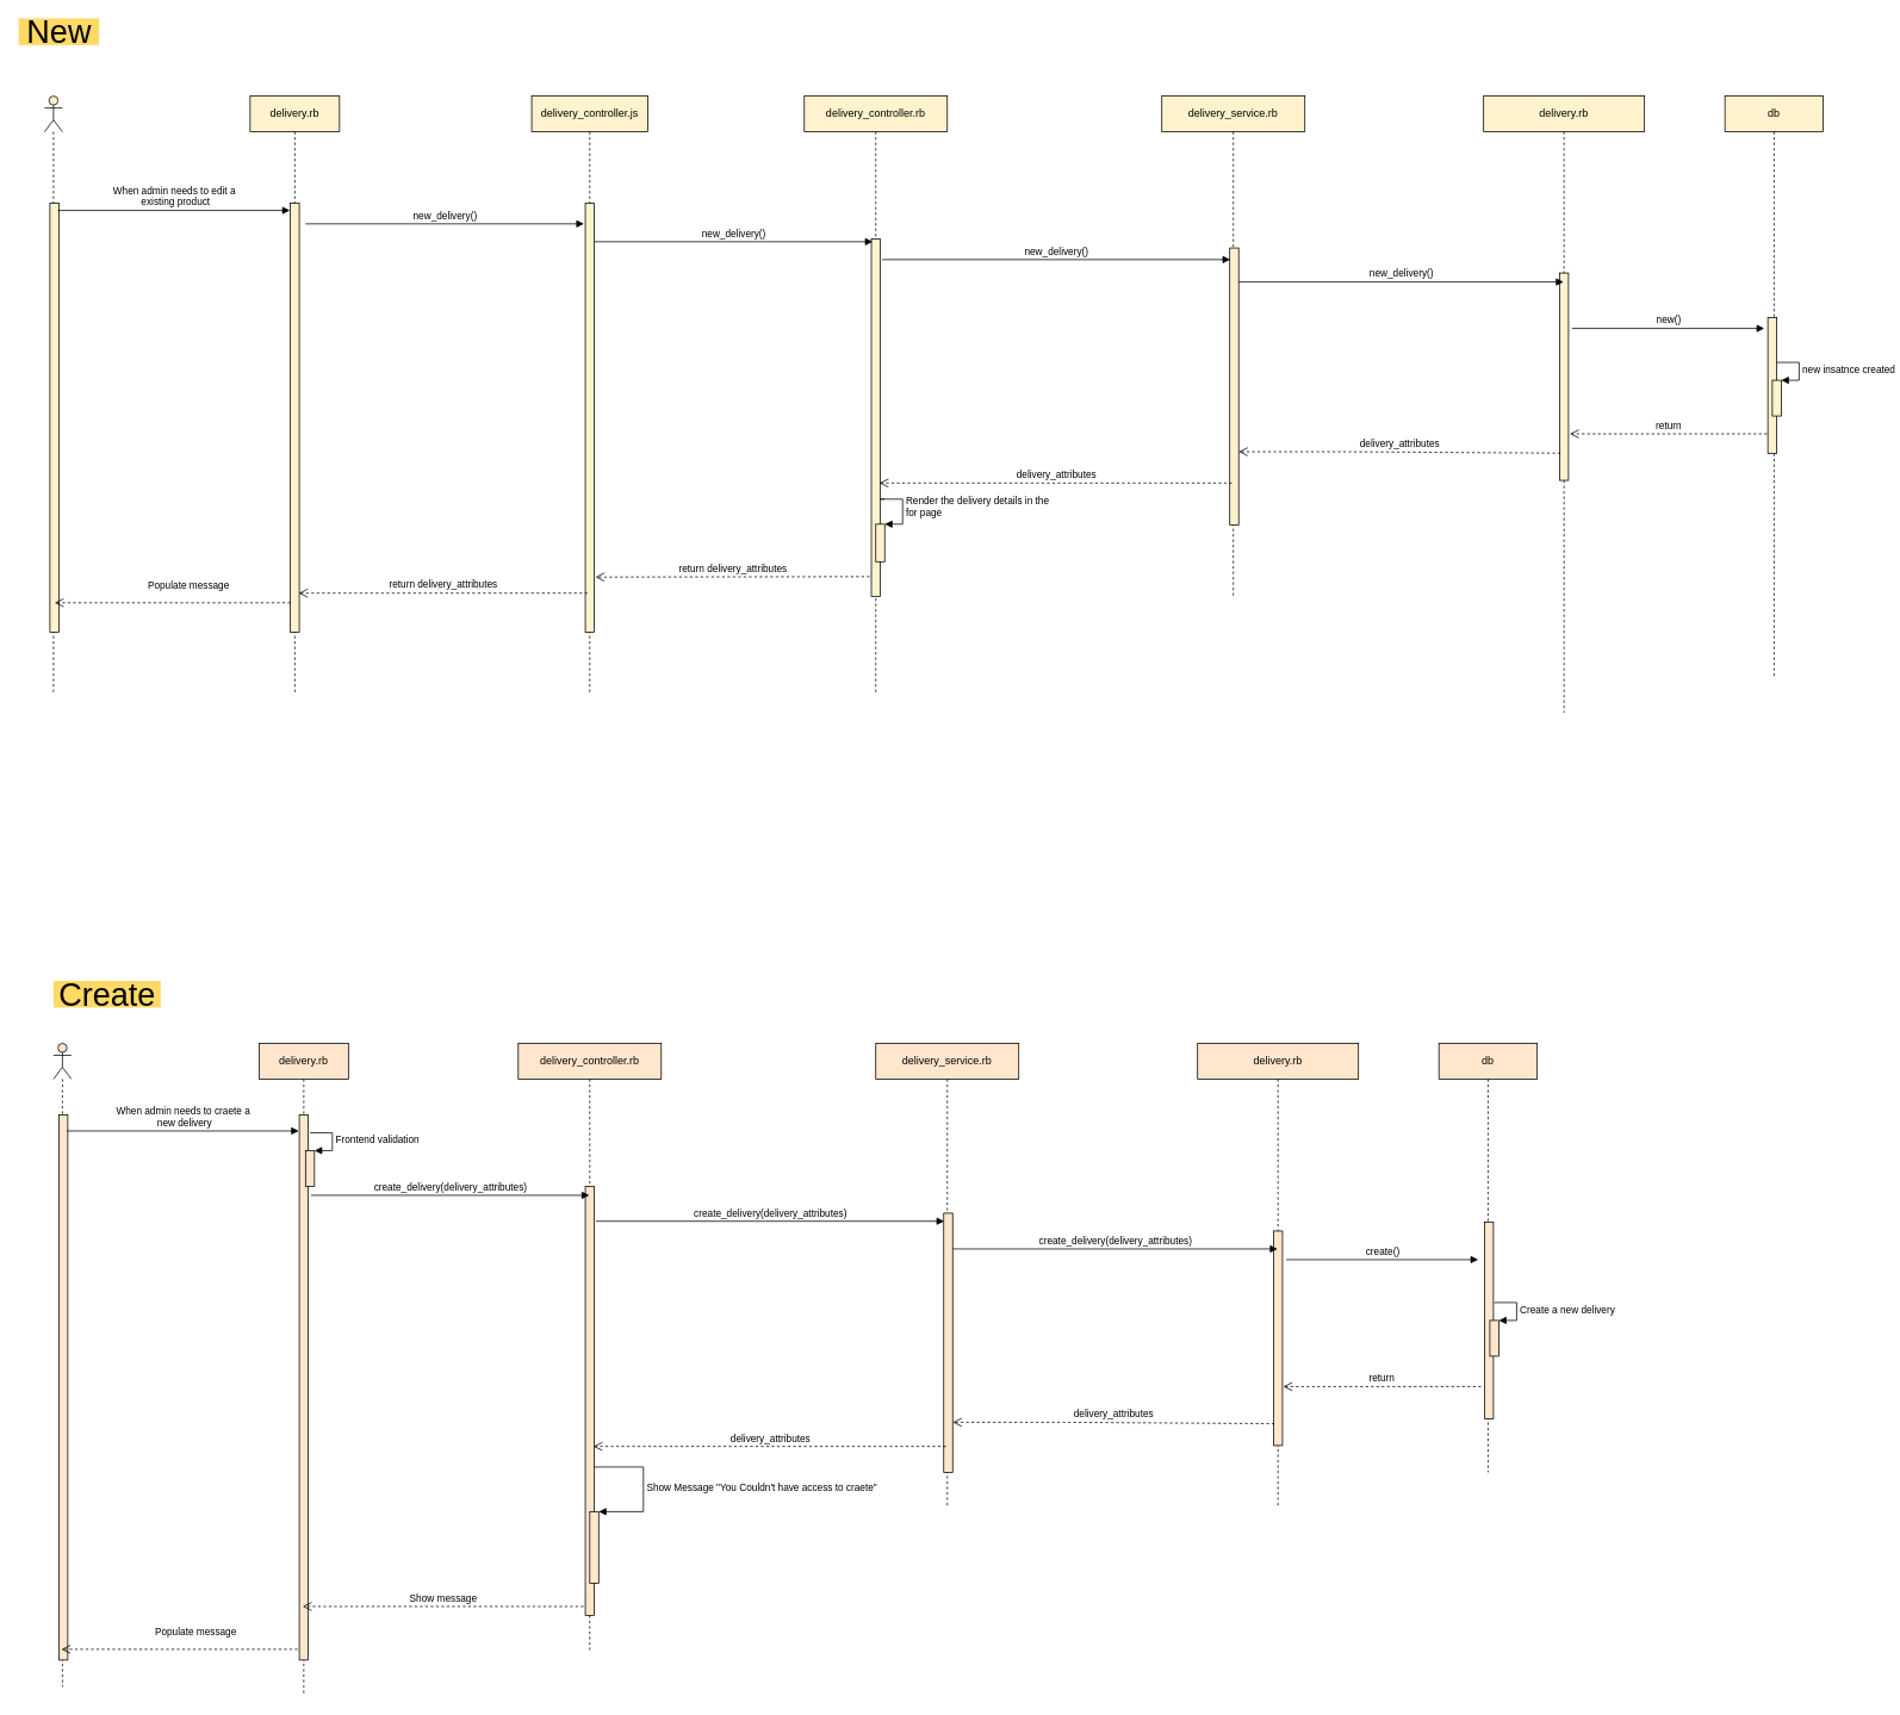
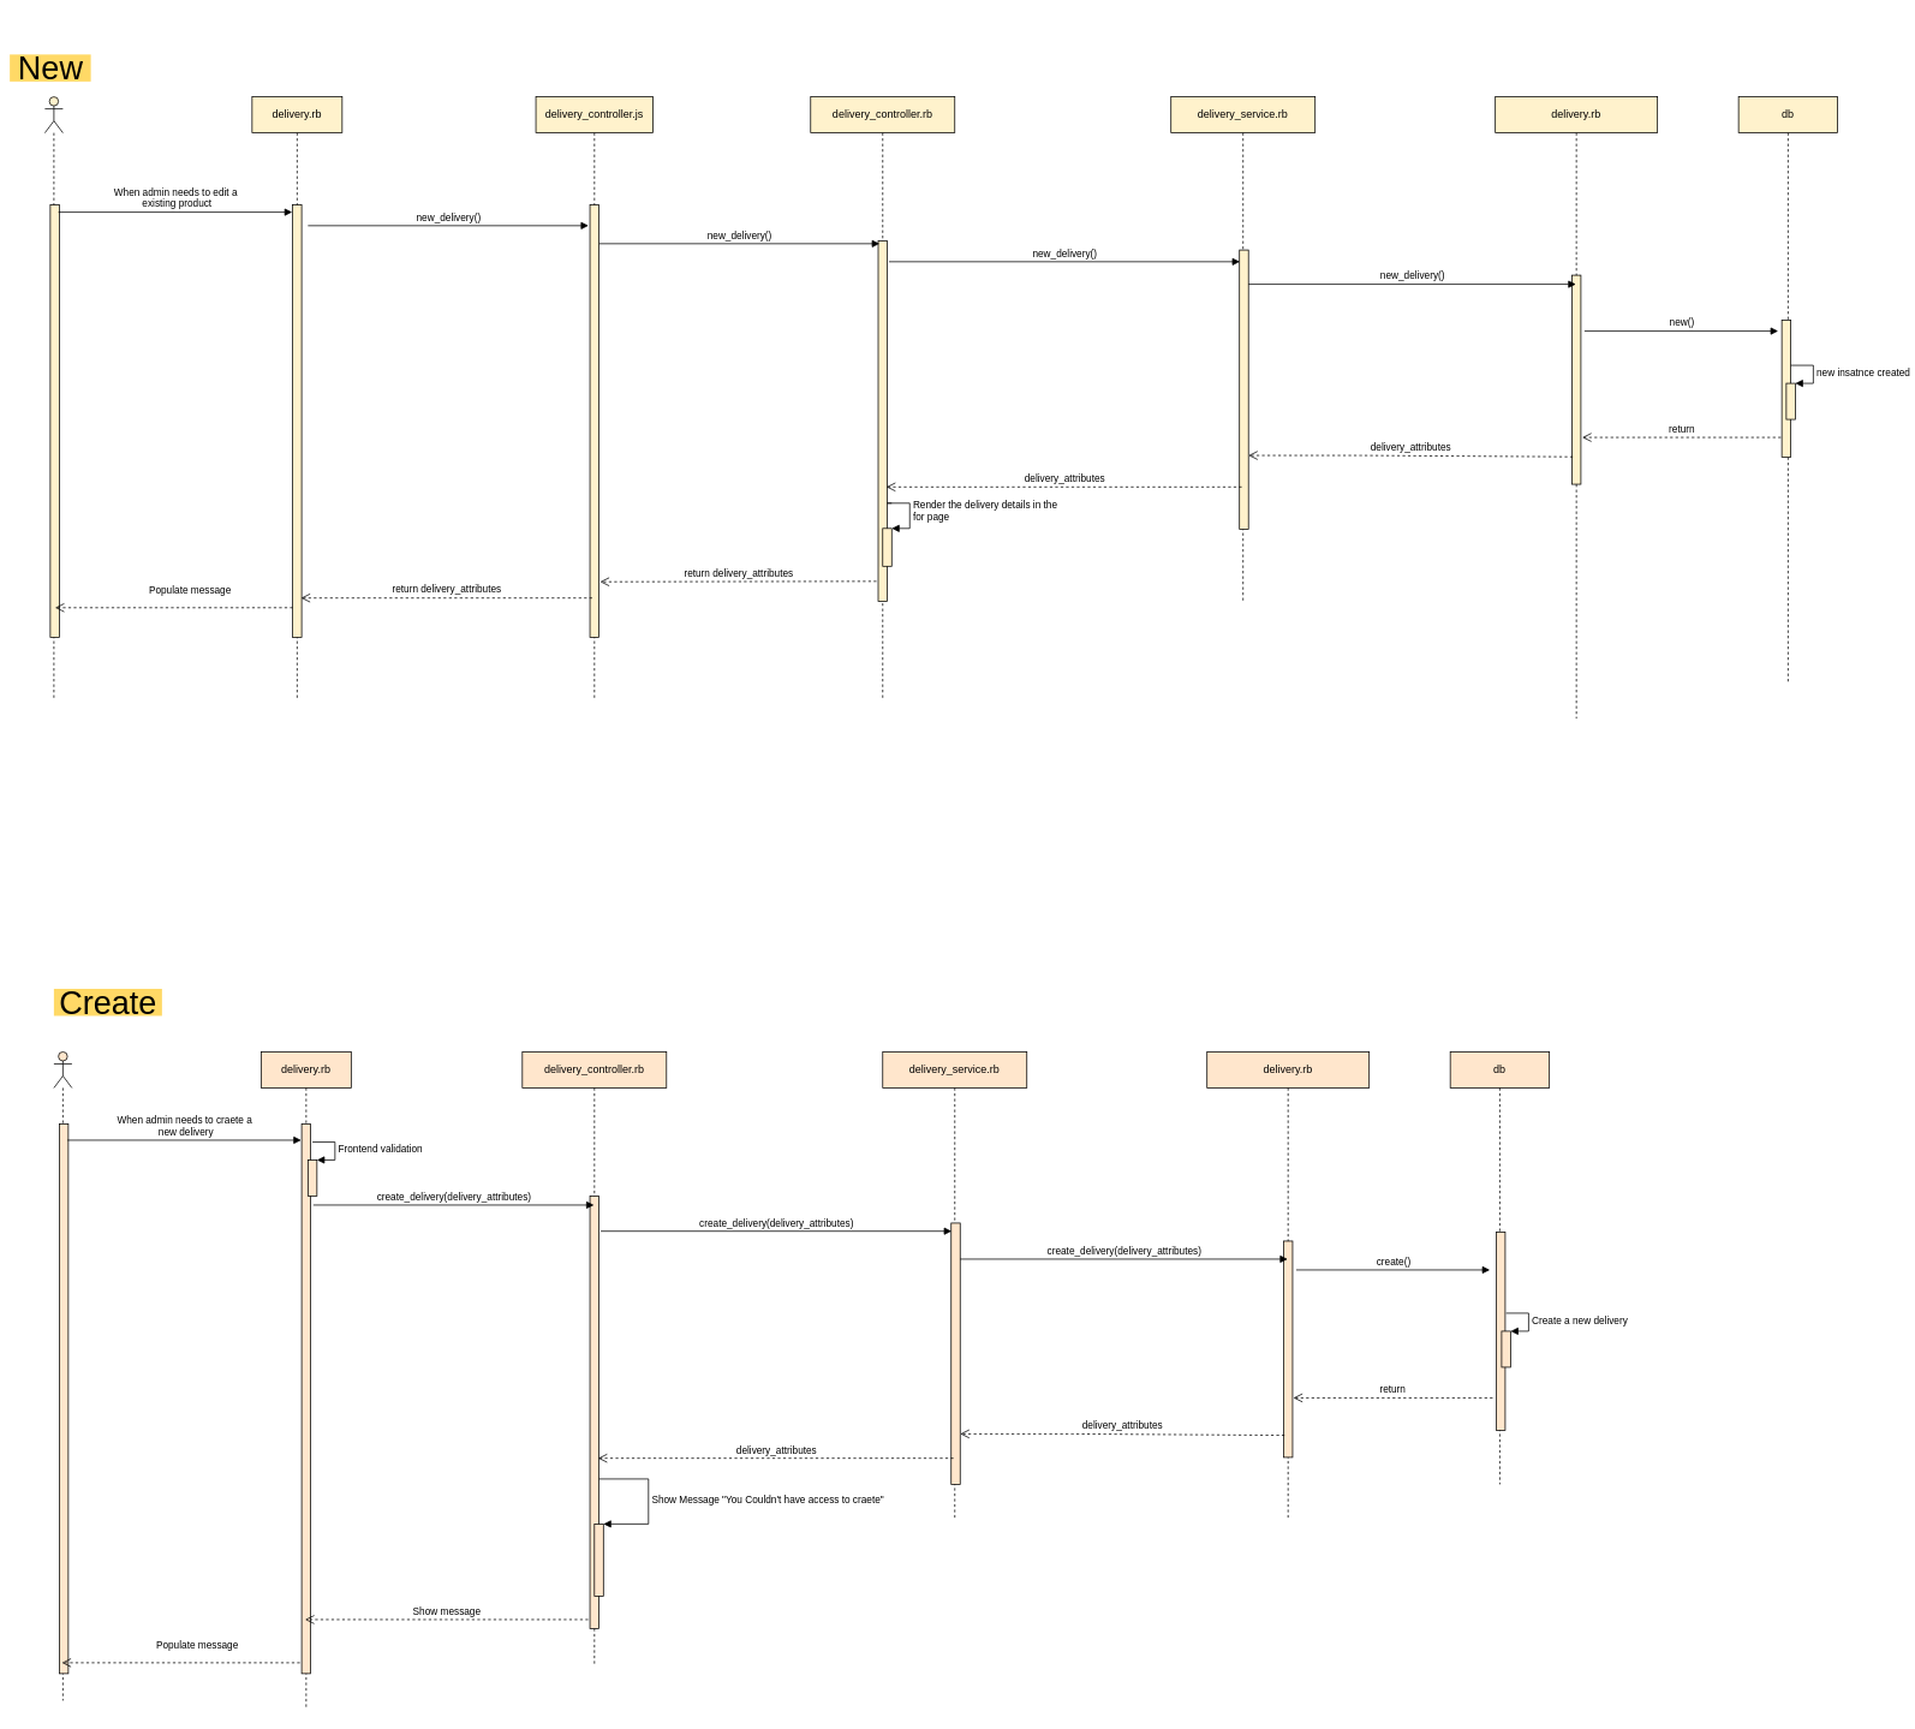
- <mxCell id="60" value="&lt;font style=&quot;font-size: 36px&quot;&gt;New&lt;/font&gt;" style="text;html=1;align=center;verticalAlign=middle;resizable=0;points=[];autosize=1;fillColor=#FFD966;" parent="1" vertex="1"><mxGeometry x="20" y="20" width="90" height="30" as="geometry" /></mxCell>
+ <mxCell id="60" value="&lt;font style=&quot;font-size: 36px&quot;&gt;New&lt;/font&gt;" style="text;html=1;align=center;verticalAlign=middle;resizable=0;points=[];autosize=1;fillColor=#FFD966;" parent="1" vertex="1"><mxGeometry x="10" y="60" width="90" height="30" as="geometry" /></mxCell>
